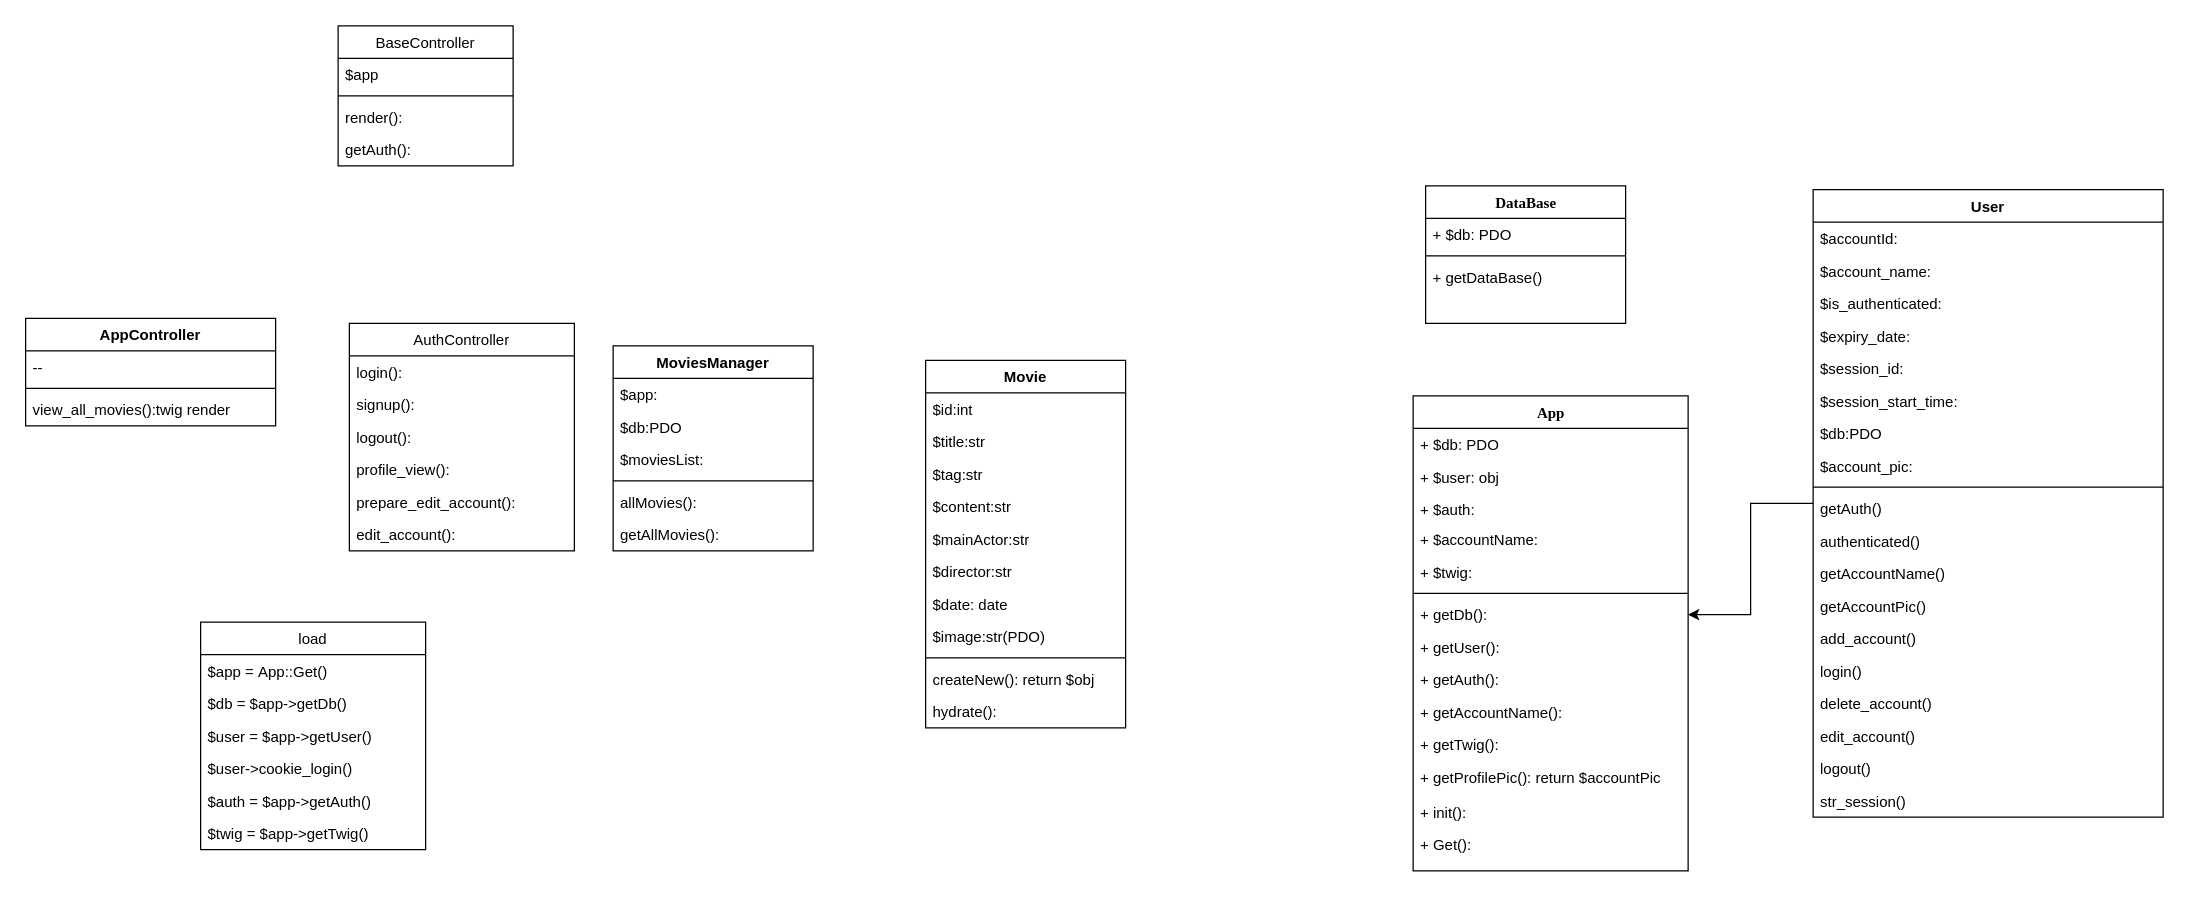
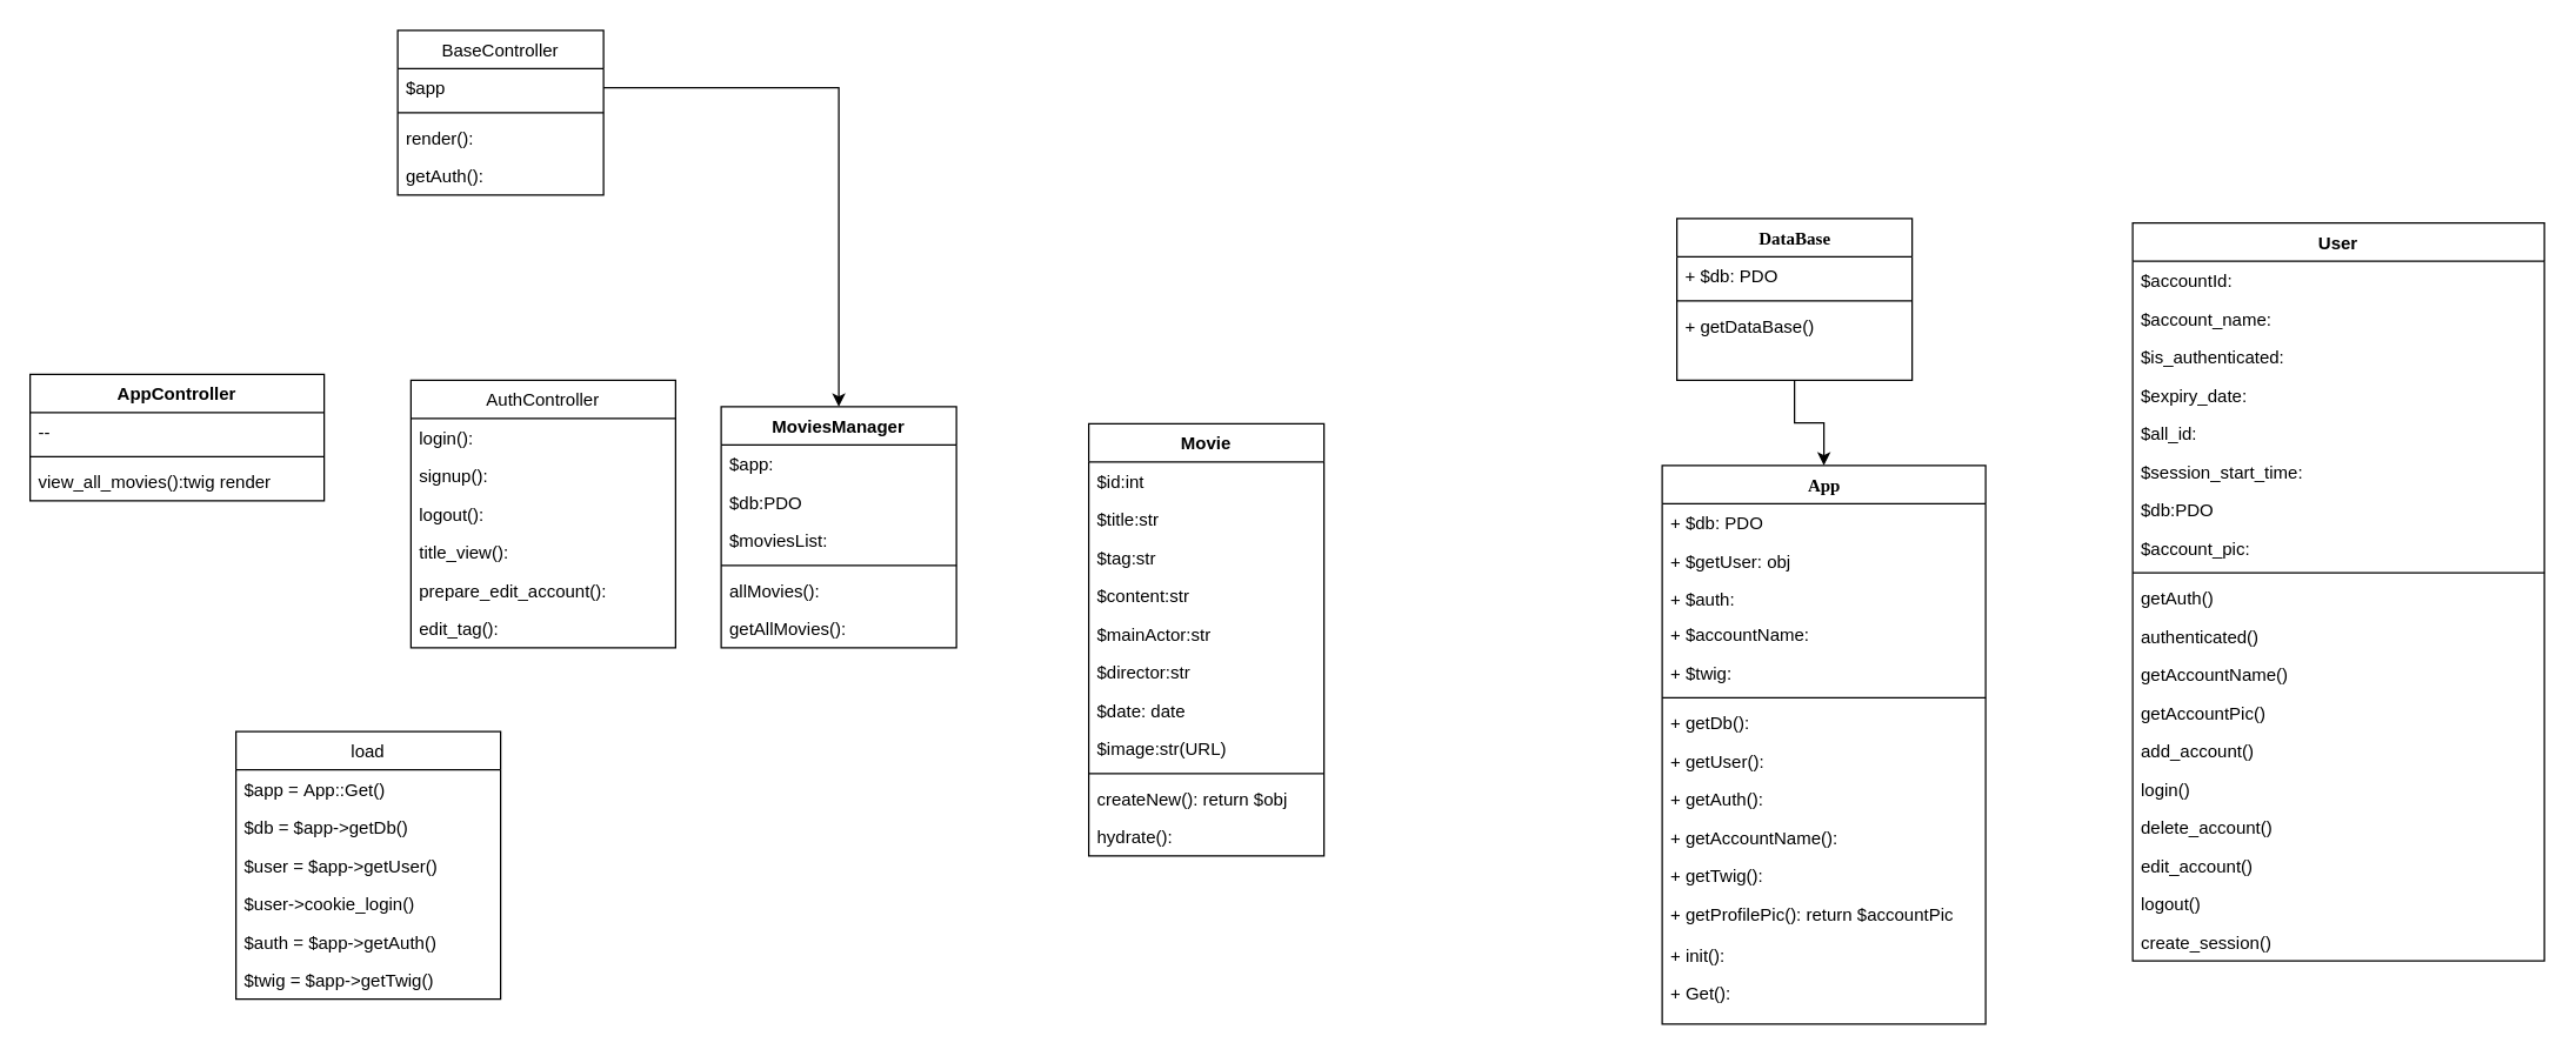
+ <mxCell id="52" value="" style="edgeStyle=orthogonalEdgeStyle;rounded=0;orthogonalLoop=1;jettySize=auto;html=1;exitX=1;exitY=0.5;exitDx=0;exitDy=0;" parent="1" source="54" target="34" edge="1"><mxGeometry relative="1" as="geometry"><mxPoint x="490" y="76" as="targetPoint" /></mxGeometry></mxCell>
+ <mxCell id="2" value="" style="edgeStyle=orthogonalEdgeStyle;rounded=0;orthogonalLoop=1;jettySize=auto;html=1;entryX=0.5;entryY=0;entryDx=0;entryDy=0;" parent="1" source="3" target="7" edge="1"><mxGeometry relative="1" as="geometry" /></mxCell>
- <mxCell id="64" value="$session_id:" style="text;strokeColor=none;fillColor=none;align=left;verticalAlign=top;spacingLeft=4;spacingRight=4;overflow=hidden;rotatable=0;points=[[0,0.5],[1,0.5]];portConstraint=eastwest;" parent="59" vertex="1"><mxGeometry y="130" width="280" height="26" as="geometry" /></mxCell>
+ <mxCell id="64" value="$all_id:" style="text;strokeColor=none;fillColor=none;align=left;verticalAlign=top;spacingLeft=4;spacingRight=4;overflow=hidden;rotatable=0;points=[[0,0.5],[1,0.5]];portConstraint=eastwest;" parent="59" vertex="1"><mxGeometry y="130" width="280" height="26" as="geometry" /></mxCell>
- <mxCell id="49" value="profile_view():" style="text;strokeColor=none;fillColor=none;align=left;verticalAlign=top;spacingLeft=4;spacingRight=4;overflow=hidden;rotatable=0;points=[[0,0.5],[1,0.5]];portConstraint=eastwest;" parent="45" vertex="1"><mxGeometry y="104" width="180" height="26" as="geometry" /></mxCell>
+ <mxCell id="49" value="title_view():" style="text;strokeColor=none;fillColor=none;align=left;verticalAlign=top;spacingLeft=4;spacingRight=4;overflow=hidden;rotatable=0;points=[[0,0.5],[1,0.5]];portConstraint=eastwest;" parent="45" vertex="1"><mxGeometry y="104" width="180" height="26" as="geometry" /></mxCell>
- <mxCell id="9" value="+ $user: obj" style="text;html=1;strokeColor=none;fillColor=none;align=left;verticalAlign=top;spacingLeft=4;spacingRight=4;whiteSpace=wrap;overflow=hidden;rotatable=0;points=[[0,0.5],[1,0.5]];portConstraint=eastwest;" parent="7" vertex="1"><mxGeometry y="52" width="220" height="26" as="geometry" /></mxCell>
+ <mxCell id="9" value="+ $getUser: obj" style="text;html=1;strokeColor=none;fillColor=none;align=left;verticalAlign=top;spacingLeft=4;spacingRight=4;whiteSpace=wrap;overflow=hidden;rotatable=0;points=[[0,0.5],[1,0.5]];portConstraint=eastwest;" parent="7" vertex="1"><mxGeometry y="52" width="220" height="26" as="geometry" /></mxCell>
- <mxCell id="51" value="edit_account():" style="text;strokeColor=none;fillColor=none;align=left;verticalAlign=top;spacingLeft=4;spacingRight=4;overflow=hidden;rotatable=0;points=[[0,0.5],[1,0.5]];portConstraint=eastwest;" parent="45" vertex="1"><mxGeometry y="156" width="180" height="26" as="geometry" /></mxCell>
+ <mxCell id="51" value="edit_tag():" style="text;strokeColor=none;fillColor=none;align=left;verticalAlign=top;spacingLeft=4;spacingRight=4;overflow=hidden;rotatable=0;points=[[0,0.5],[1,0.5]];portConstraint=eastwest;" parent="45" vertex="1"><mxGeometry y="156" width="180" height="26" as="geometry" /></mxCell>
- <mxCell id="58" style="edgeStyle=orthogonalEdgeStyle;rounded=0;orthogonalLoop=1;jettySize=auto;html=1;entryX=1;entryY=0.5;entryDx=0;entryDy=0;" parent="1" source="59" target="14" edge="1"><mxGeometry relative="1" as="geometry" /></mxCell>
- <mxCell id="30" value="$image:str(PDO)" style="text;strokeColor=none;fillColor=none;align=left;verticalAlign=top;spacingLeft=4;spacingRight=4;overflow=hidden;rotatable=0;points=[[0,0.5],[1,0.5]];portConstraint=eastwest;" parent="22" vertex="1"><mxGeometry y="208" width="160" height="26" as="geometry" /></mxCell>
+ <mxCell id="30" value="$image:str(URL)" style="text;strokeColor=none;fillColor=none;align=left;verticalAlign=top;spacingLeft=4;spacingRight=4;overflow=hidden;rotatable=0;points=[[0,0.5],[1,0.5]];portConstraint=eastwest;" parent="22" vertex="1"><mxGeometry y="208" width="160" height="26" as="geometry" /></mxCell>
- <mxCell id="78" value="str_session()" style="text;strokeColor=none;fillColor=none;align=left;verticalAlign=top;spacingLeft=4;spacingRight=4;overflow=hidden;rotatable=0;points=[[0,0.5],[1,0.5]];portConstraint=eastwest;" parent="59" vertex="1"><mxGeometry y="476" width="280" height="26" as="geometry" /></mxCell>
+ <mxCell id="78" value="create_session()" style="text;strokeColor=none;fillColor=none;align=left;verticalAlign=top;spacingLeft=4;spacingRight=4;overflow=hidden;rotatable=0;points=[[0,0.5],[1,0.5]];portConstraint=eastwest;" parent="59" vertex="1"><mxGeometry y="476" width="280" height="26" as="geometry" /></mxCell>
